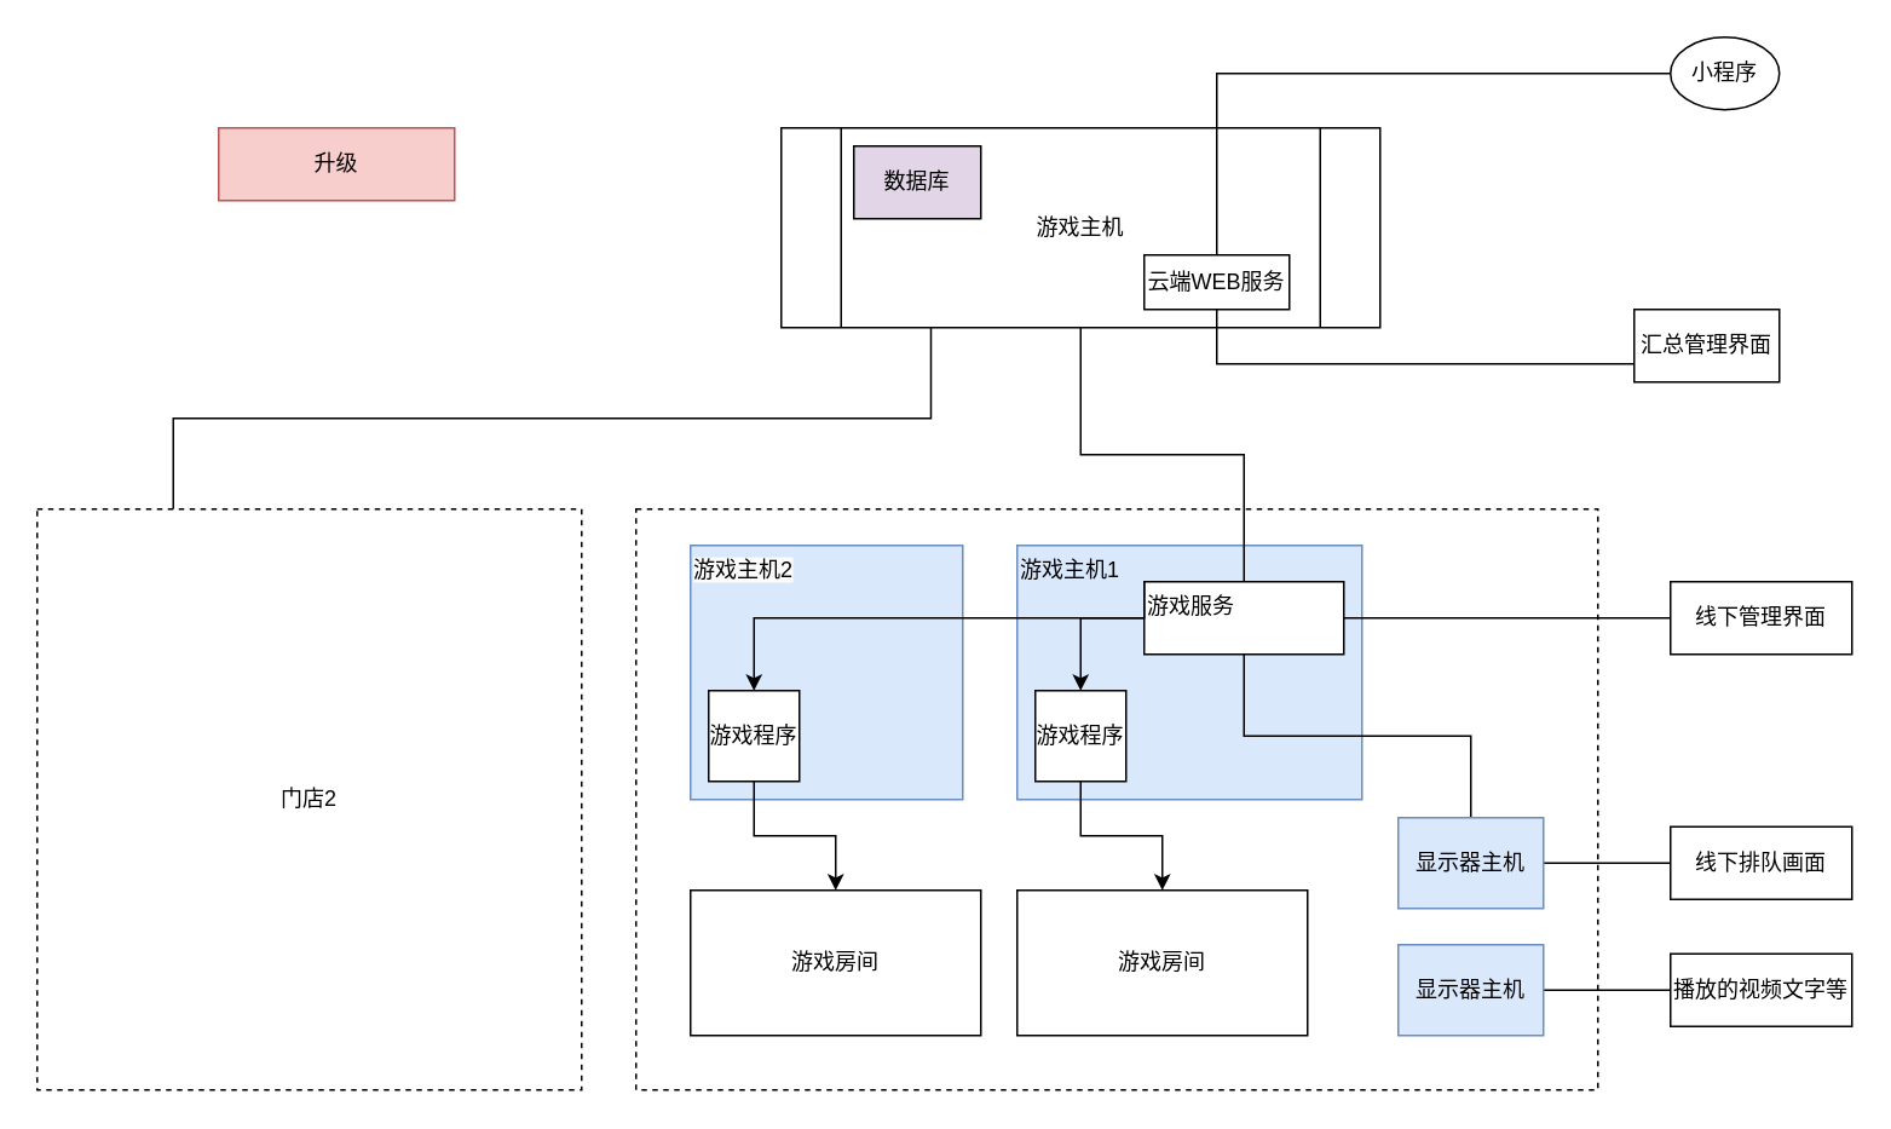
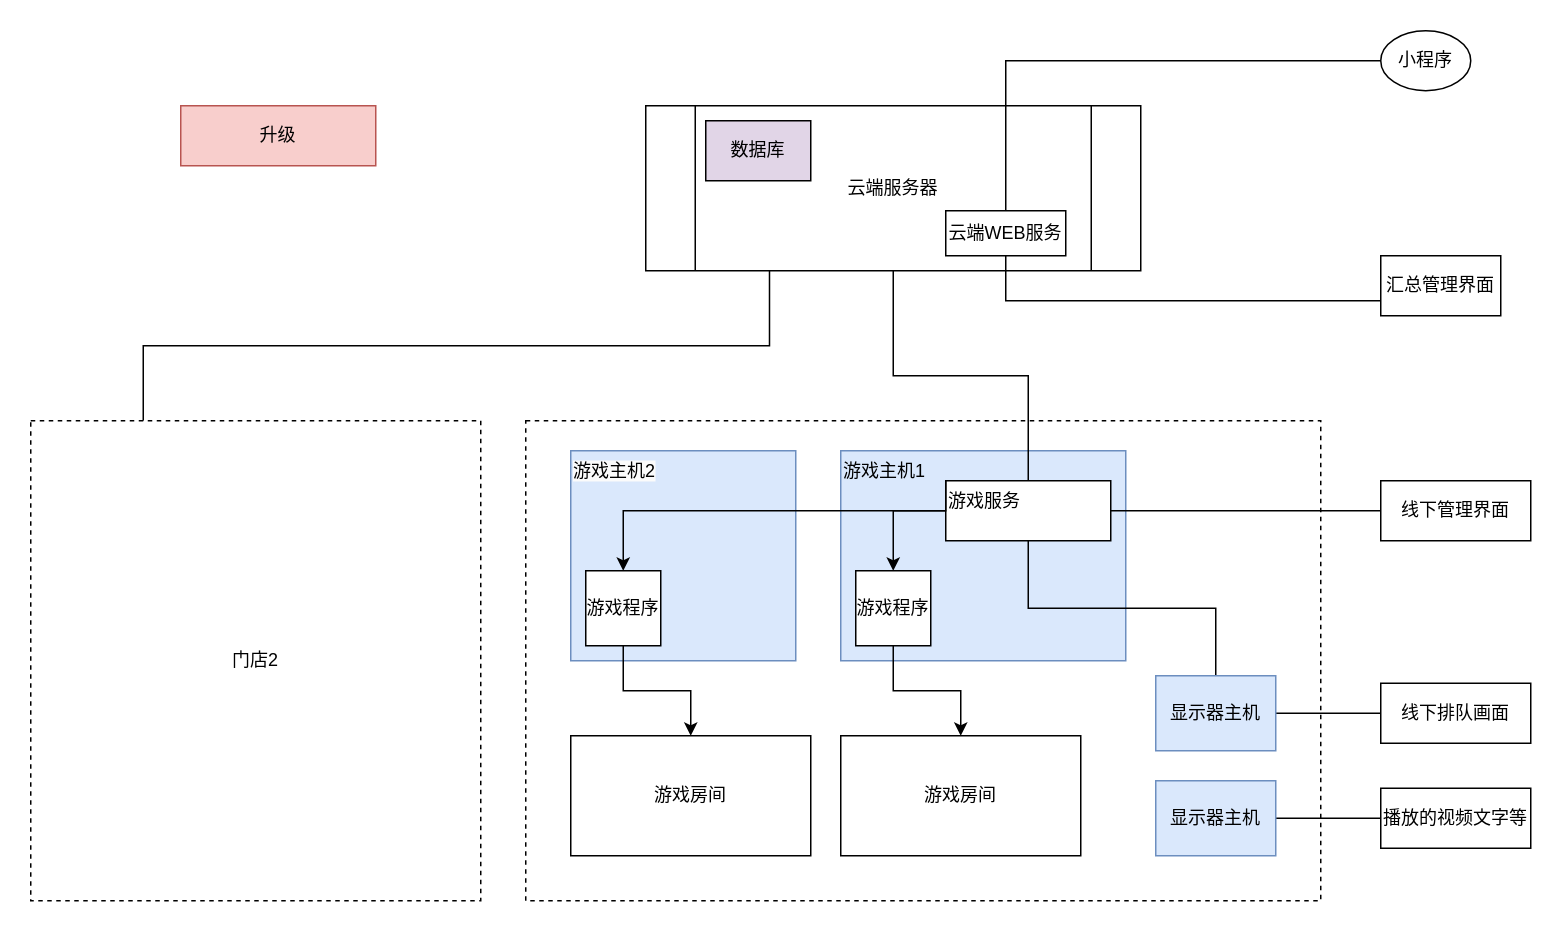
- <mxCell id="9" value="游戏主机" style="shape=process;whiteSpace=wrap;html=1;backgroundOutline=1;" vertex="1" parent="1"><mxGeometry x="430" y="70" width="330" height="110" as="geometry" /></mxCell>
+ <mxCell id="9" value="云端服务器" style="shape=process;whiteSpace=wrap;html=1;backgroundOutline=1;" vertex="1" parent="1"><mxGeometry x="430" y="70" width="330" height="110" as="geometry" /></mxCell>
- <mxCell id="13" value="汇总管理界面" style="rounded=0;whiteSpace=wrap;html=1;" vertex="1" parent="1"><mxGeometry x="900" y="170" width="80" height="40" as="geometry" /></mxCell>
+ <mxCell id="13" value="汇总管理界面" style="rounded=0;whiteSpace=wrap;html=1;" vertex="1" parent="1"><mxGeometry x="920" y="170" width="80" height="40" as="geometry" /></mxCell>
